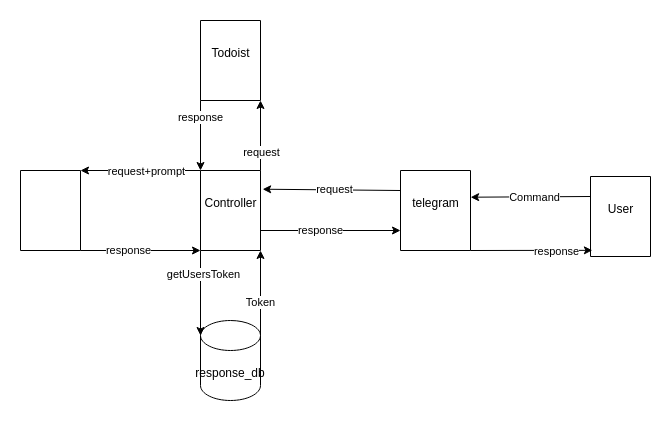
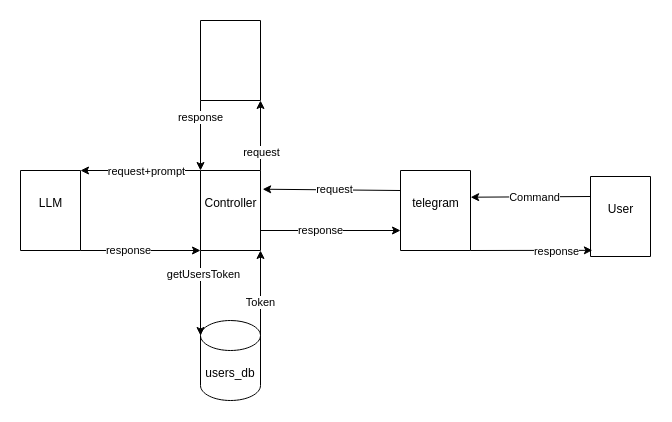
- <mxCell id="3" value="Todoist" style="text;html=1;align=center;verticalAlign=middle;resizable=0;points=[];autosize=1;strokeColor=none;fillColor=none;" vertex="1" parent="1"><mxGeometry x="200" y="38" width="60" height="30" as="geometry" /></mxCell>
+ <mxCell id="24" value="LLM" style="text;html=1;align=center;verticalAlign=middle;resizable=0;points=[];autosize=1;strokeColor=none;fillColor=none;" vertex="1" parent="1"><mxGeometry x="25" y="188" width="50" height="30" as="geometry" /></mxCell>
- <mxCell id="14" value="response_db" style="shape=cylinder3;whiteSpace=wrap;html=1;boundedLbl=1;backgroundOutline=1;size=15;" vertex="1" parent="1"><mxGeometry x="200" y="320" width="60" height="80" as="geometry" /></mxCell>
+ <mxCell id="14" value="users_db" style="shape=cylinder3;whiteSpace=wrap;html=1;boundedLbl=1;backgroundOutline=1;size=15;" vertex="1" parent="1"><mxGeometry x="200" y="320" width="60" height="80" as="geometry" /></mxCell>
